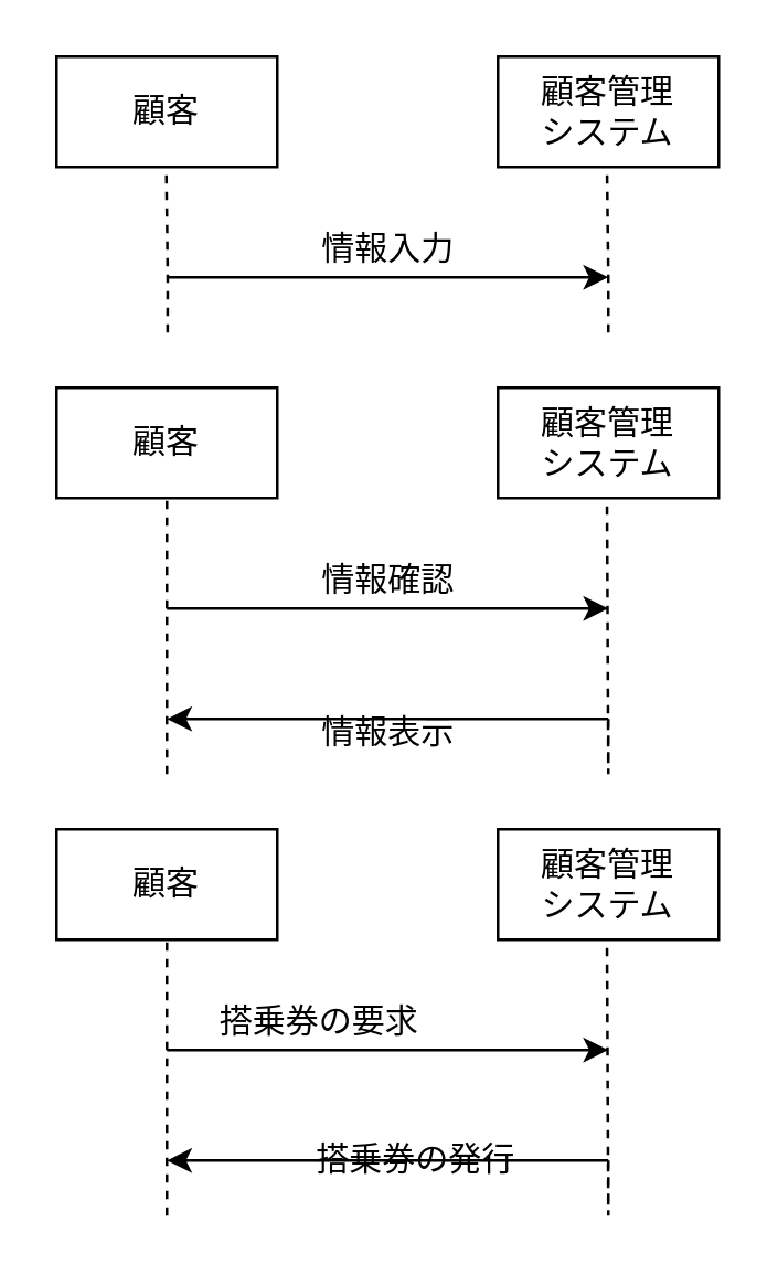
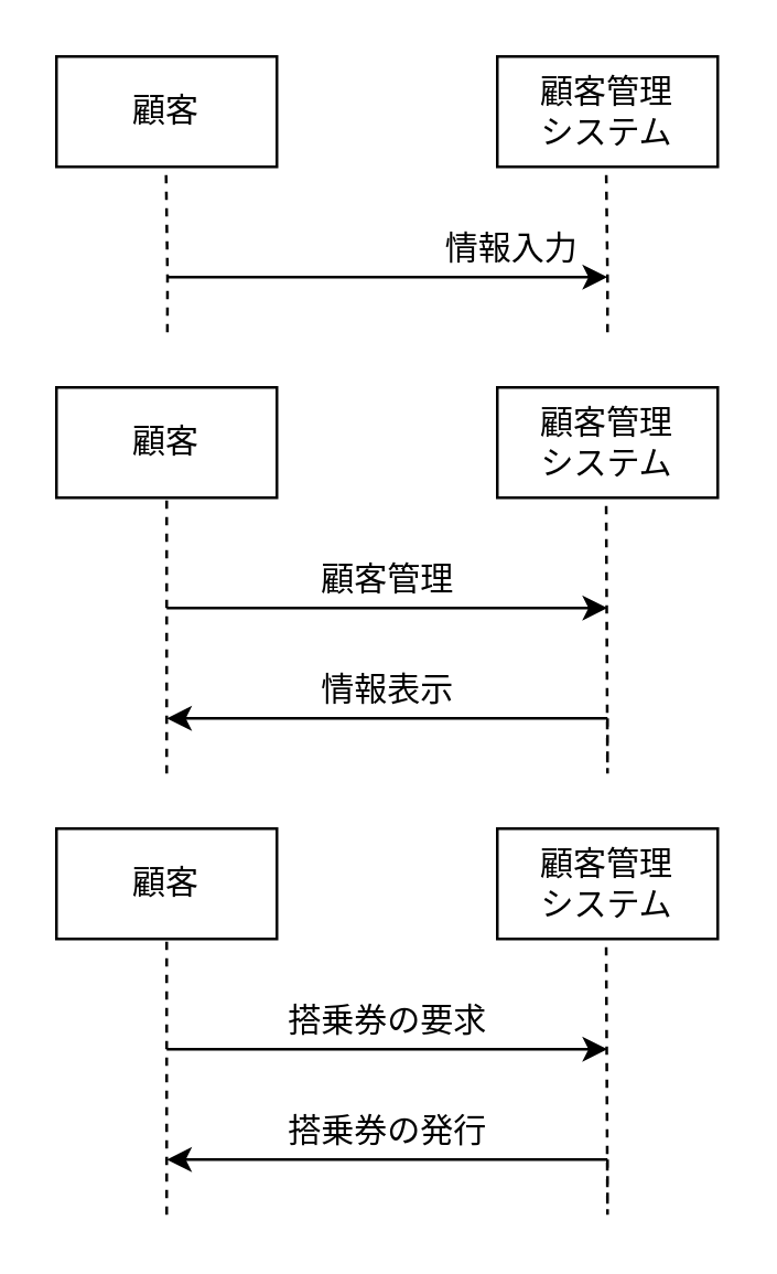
- <mxCell id="6" value="情報入力" style="text;html=1;align=center;verticalAlign=middle;resizable=0;points=[];autosize=1;strokeColor=none;fillColor=none;" parent="1" vertex="1"><mxGeometry x="110" y="80" width="60" height="20" as="geometry" /></mxCell>
+ <mxCell id="6" value="情報入力" style="text;html=1;align=center;verticalAlign=middle;resizable=0;points=[];autosize=1;strokeColor=none;fillColor=none;" parent="1" vertex="1"><mxGeometry x="155" y="80" width="60" height="20" as="geometry" /></mxCell>
- <mxCell id="8" value="情報確認" style="text;html=1;align=center;verticalAlign=middle;resizable=0;points=[];autosize=1;strokeColor=none;fillColor=none;" vertex="1" parent="1"><mxGeometry x="110" y="200" width="60" height="20" as="geometry" /></mxCell>
+ <mxCell id="8" value="顧客管理" style="text;html=1;align=center;verticalAlign=middle;resizable=0;points=[];autosize=1;strokeColor=none;fillColor=none;" vertex="1" parent="1"><mxGeometry x="110" y="200" width="60" height="20" as="geometry" /></mxCell>
- <mxCell id="9" value="情報表示" style="text;html=1;align=center;verticalAlign=middle;resizable=0;points=[];autosize=1;strokeColor=none;fillColor=none;" vertex="1" parent="1"><mxGeometry x="110" y="255" width="60" height="20" as="geometry" /></mxCell>
+ <mxCell id="9" value="情報表示" style="text;html=1;align=center;verticalAlign=middle;resizable=0;points=[];autosize=1;strokeColor=none;fillColor=none;" vertex="1" parent="1"><mxGeometry x="110" y="240" width="60" height="20" as="geometry" /></mxCell>
- <mxCell id="17" value="搭乗券の要求" style="text;html=1;align=center;verticalAlign=middle;resizable=0;points=[];autosize=1;strokeColor=none;fillColor=none;" vertex="1" parent="1"><mxGeometry x="70" y="360" width="90" height="20" as="geometry" /></mxCell>
+ <mxCell id="17" value="搭乗券の要求" style="text;html=1;align=center;verticalAlign=middle;resizable=0;points=[];autosize=1;strokeColor=none;fillColor=none;" vertex="1" parent="1"><mxGeometry x="95" y="360" width="90" height="20" as="geometry" /></mxCell>
- <mxCell id="18" value="搭乗券の発行" style="text;html=1;align=center;verticalAlign=middle;resizable=0;points=[];autosize=1;strokeColor=none;fillColor=none;" vertex="1" parent="1"><mxGeometry x="105" y="410" width="90" height="20" as="geometry" /></mxCell>
+ <mxCell id="18" value="搭乗券の発行" style="text;html=1;align=center;verticalAlign=middle;resizable=0;points=[];autosize=1;strokeColor=none;fillColor=none;" vertex="1" parent="1"><mxGeometry x="95" y="400" width="90" height="20" as="geometry" /></mxCell>
